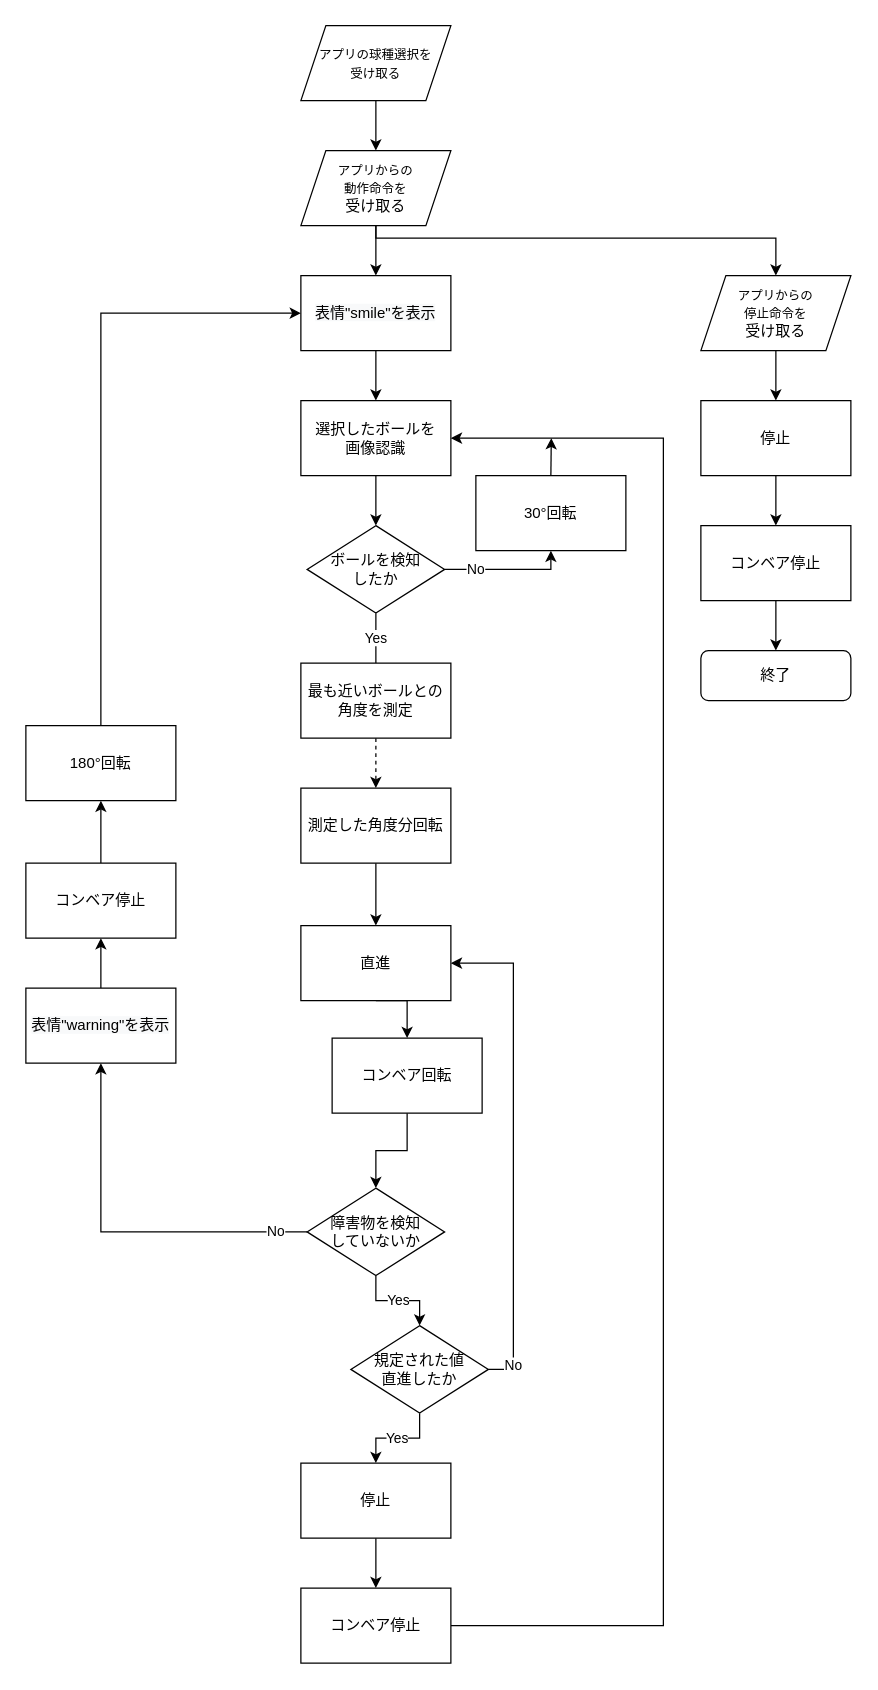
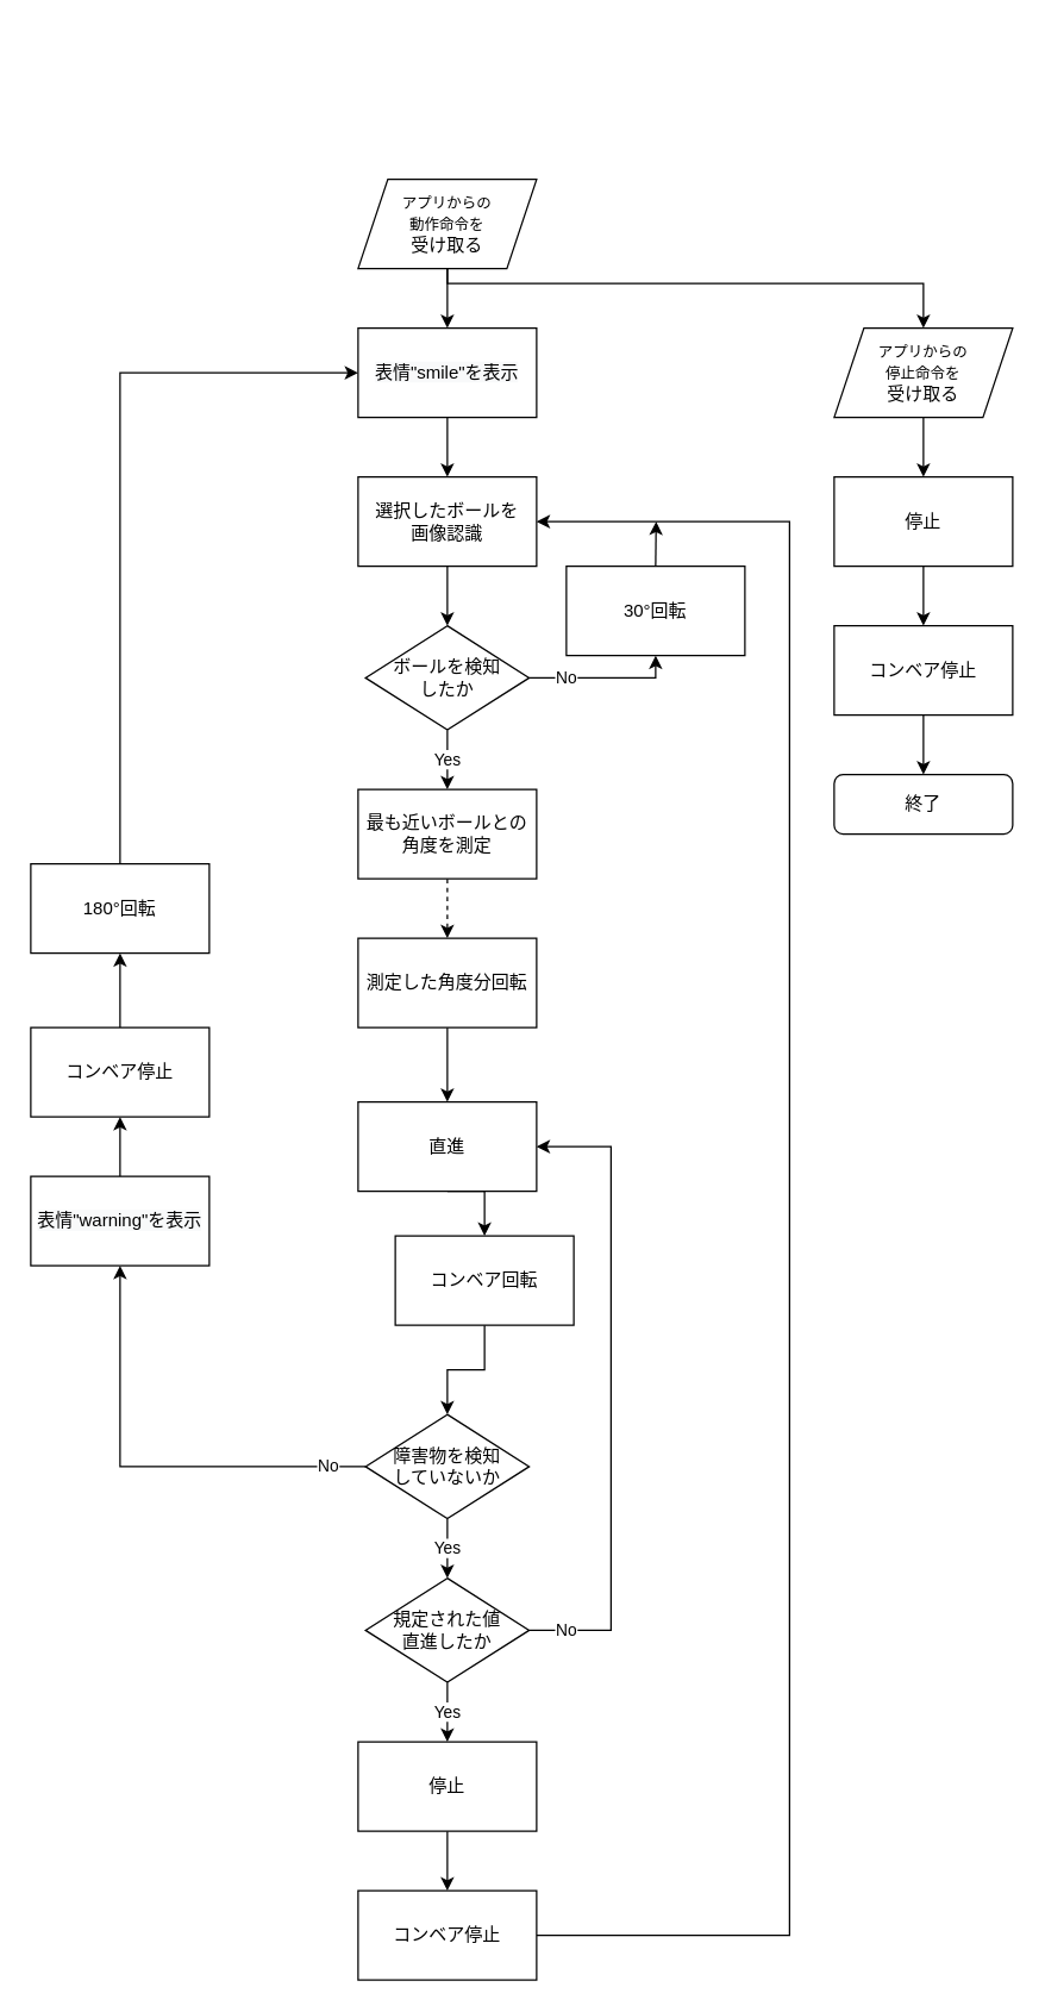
- <mxCell id="36" value="&lt;font style=&quot;font-size: 10px&quot;&gt;アプリの球種選択を&lt;br&gt;受け取る&lt;br&gt;&lt;/font&gt;" style="shape=parallelogram;perimeter=parallelogramPerimeter;whiteSpace=wrap;html=1;fixedSize=1;" vertex="1" parent="1"><mxGeometry x="240" y="20" width="120" height="60" as="geometry" /></mxCell>
- <mxCell id="35" style="edgeStyle=orthogonalEdgeStyle;rounded=0;orthogonalLoop=1;jettySize=auto;html=1;exitX=0.5;exitY=1;exitDx=0;exitDy=0;entryX=0.5;entryY=0;entryDx=0;entryDy=0;" edge="1" parent="1" source="36" target="39"><mxGeometry relative="1" as="geometry" /></mxCell>
- <mxCell id="2" value="Yes" style="edgeStyle=orthogonalEdgeStyle;rounded=0;orthogonalLoop=1;jettySize=auto;html=1;exitX=0.5;exitY=1;exitDx=0;exitDy=0;entryX=0.5;entryY=0;entryDx=0;entryDy=0;endArrow=none;" edge="1" parent="1" source="4" target="24"><mxGeometry relative="1" as="geometry"><Array as="points"><mxPoint x="300" y="510" /><mxPoint x="300" y="510" /></Array></mxGeometry></mxCell>
+ <mxCell id="2" value="Yes" style="edgeStyle=orthogonalEdgeStyle;rounded=0;orthogonalLoop=1;jettySize=auto;html=1;exitX=0.5;exitY=1;exitDx=0;exitDy=0;entryX=0.5;entryY=0;entryDx=0;entryDy=0;" edge="1" parent="1" source="4" target="24"><mxGeometry relative="1" as="geometry"><Array as="points"><mxPoint x="300" y="510" /><mxPoint x="300" y="510" /></Array></mxGeometry></mxCell>
- <mxCell id="10" value="規定された値&lt;br&gt;直進したか" style="rhombus;whiteSpace=wrap;html=1;" vertex="1" parent="1"><mxGeometry x="279.98" y="1060" width="110.03" height="70" as="geometry" /></mxCell>
+ <mxCell id="10" value="規定された値&lt;br&gt;直進したか" style="rhombus;whiteSpace=wrap;html=1;" vertex="1" parent="1"><mxGeometry x="244.98" y="1060" width="110.03" height="70" as="geometry" /></mxCell>
